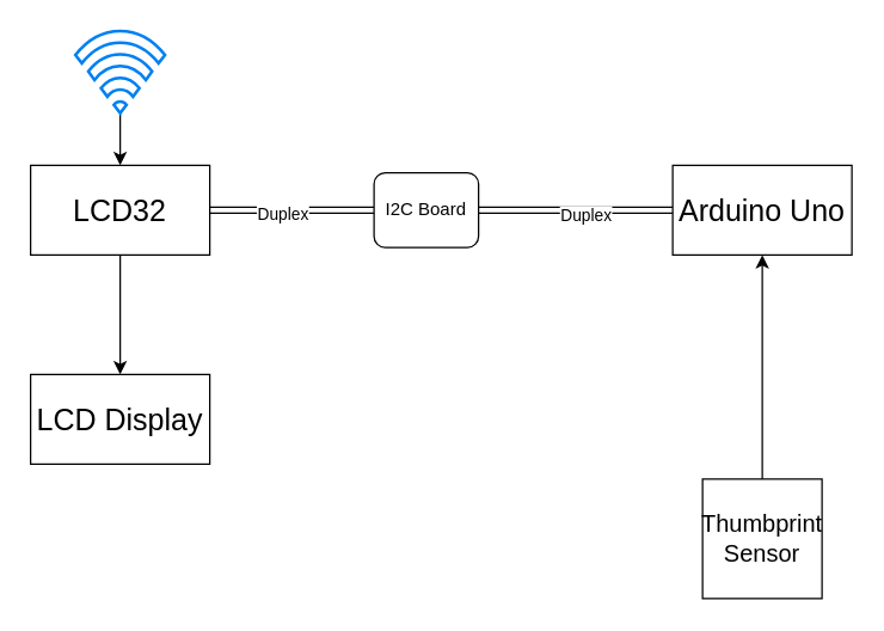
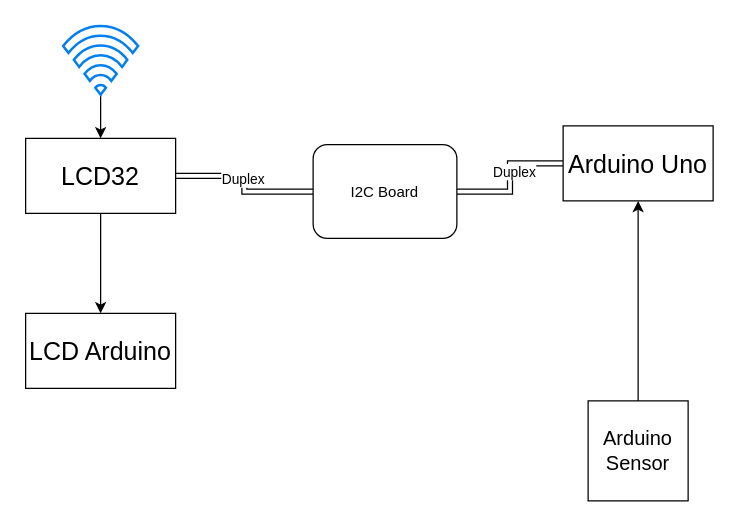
- <mxCell id="8" value="I2C Board" style="rounded=1;whiteSpace=wrap;html=1;" vertex="1" parent="1"><mxGeometry x="250" y="115" width="70" height="50" as="geometry" /></mxCell>
+ <mxCell id="8" value="I2C Board" style="rounded=1;whiteSpace=wrap;html=1;" vertex="1" parent="1"><mxGeometry x="250" y="115" width="115" height="75" as="geometry" /></mxCell>
- <mxCell id="9" value="Arduino Uno" style="rounded=0;whiteSpace=wrap;html=1;fontSize=20;" vertex="1" parent="1"><mxGeometry x="450" y="110" width="120" height="60" as="geometry" /></mxCell>
+ <mxCell id="9" value="Arduino Uno" style="rounded=0;whiteSpace=wrap;html=1;fontSize=20;" vertex="1" parent="1"><mxGeometry x="450" y="100" width="120" height="60" as="geometry" /></mxCell>
- <mxCell id="14" value="LCD Display" style="rounded=0;whiteSpace=wrap;html=1;fontSize=20;" vertex="1" parent="1"><mxGeometry x="20" y="250" width="120" height="60" as="geometry" /></mxCell>
+ <mxCell id="14" value="LCD Arduino" style="rounded=0;whiteSpace=wrap;html=1;fontSize=20;" vertex="1" parent="1"><mxGeometry x="20" y="250" width="120" height="60" as="geometry" /></mxCell>
- <mxCell id="11" value="Thumbprint Sensor" style="rounded=0;whiteSpace=wrap;html=1;fontSize=16;" vertex="1" parent="1"><mxGeometry x="470" y="320" width="80" height="80" as="geometry" /></mxCell>
+ <mxCell id="11" value="Arduino Sensor" style="rounded=0;whiteSpace=wrap;html=1;fontSize=16;" vertex="1" parent="1"><mxGeometry x="470" y="320" width="80" height="80" as="geometry" /></mxCell>
